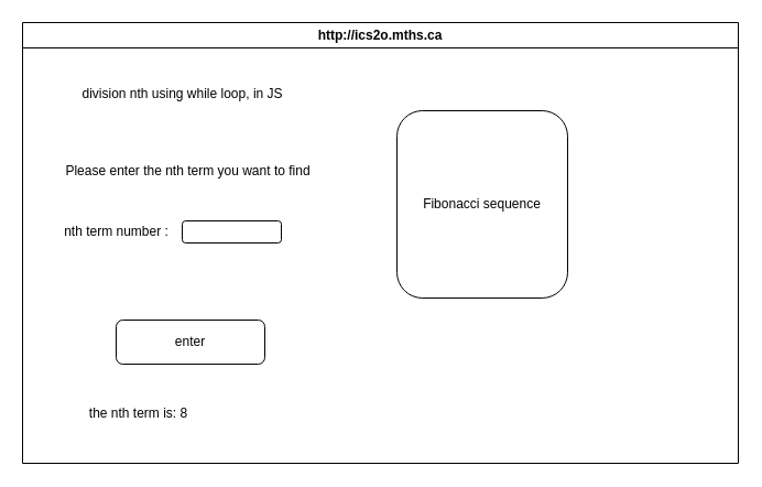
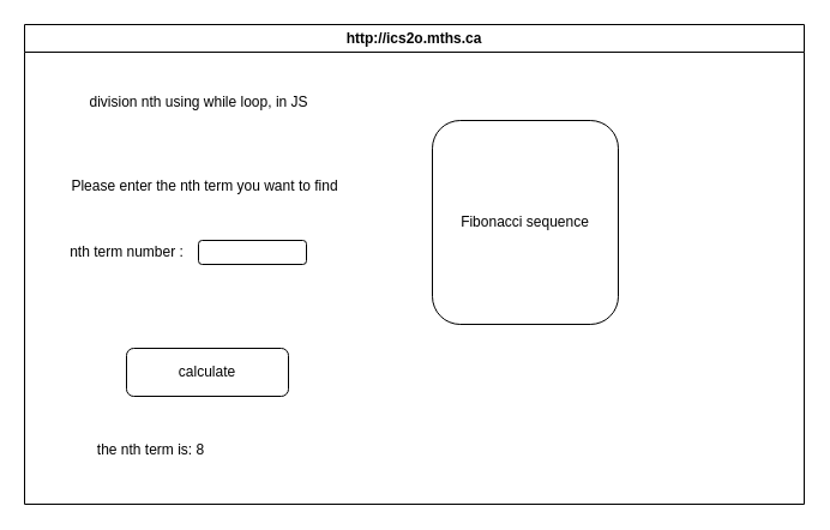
- <mxCell id="6" value="enter" style="rounded=1;whiteSpace=wrap;html=1;" vertex="1" parent="2"><mxGeometry x="85" y="270" width="135" height="40" as="geometry" /></mxCell>
+ <mxCell id="6" value="calculate" style="rounded=1;whiteSpace=wrap;html=1;" vertex="1" parent="2"><mxGeometry x="85" y="270" width="135" height="40" as="geometry" /></mxCell>
